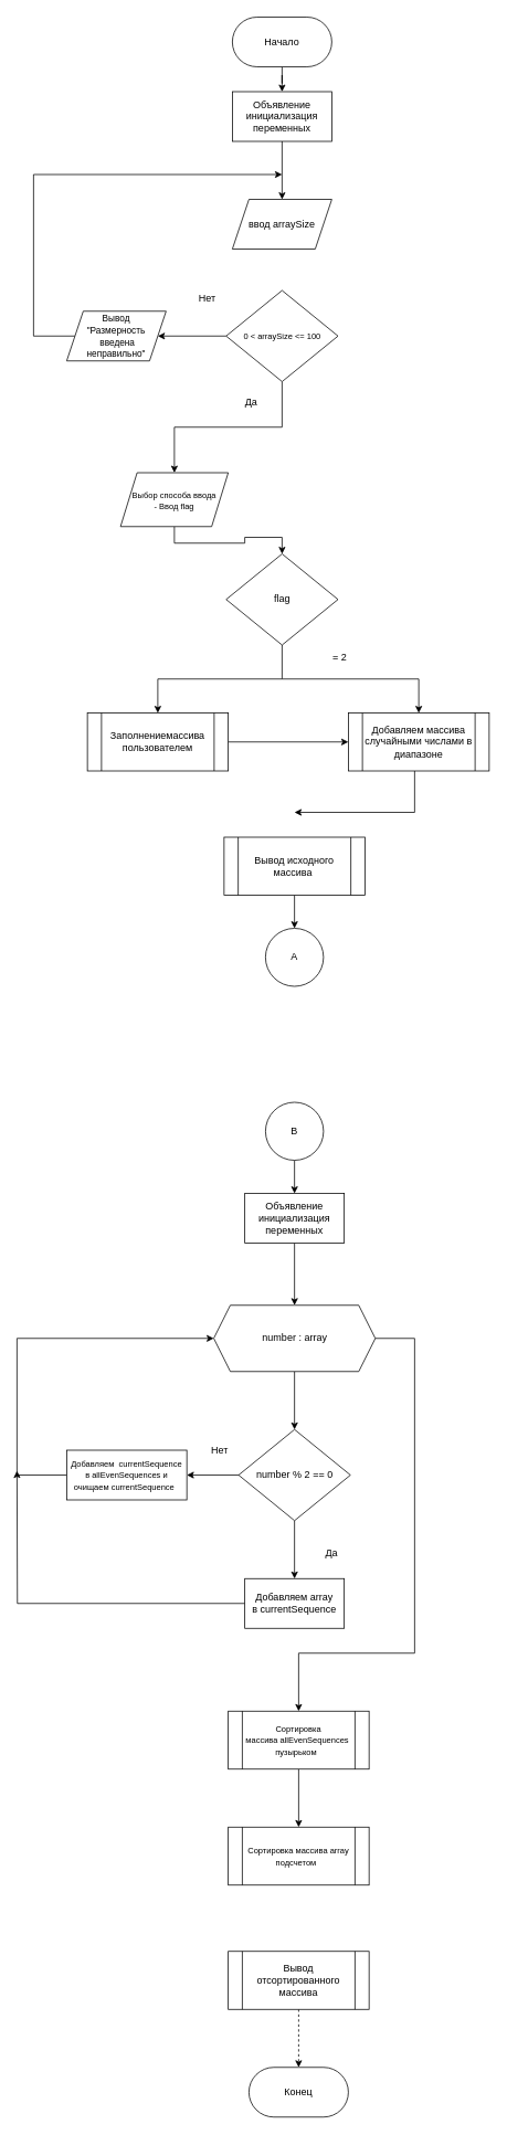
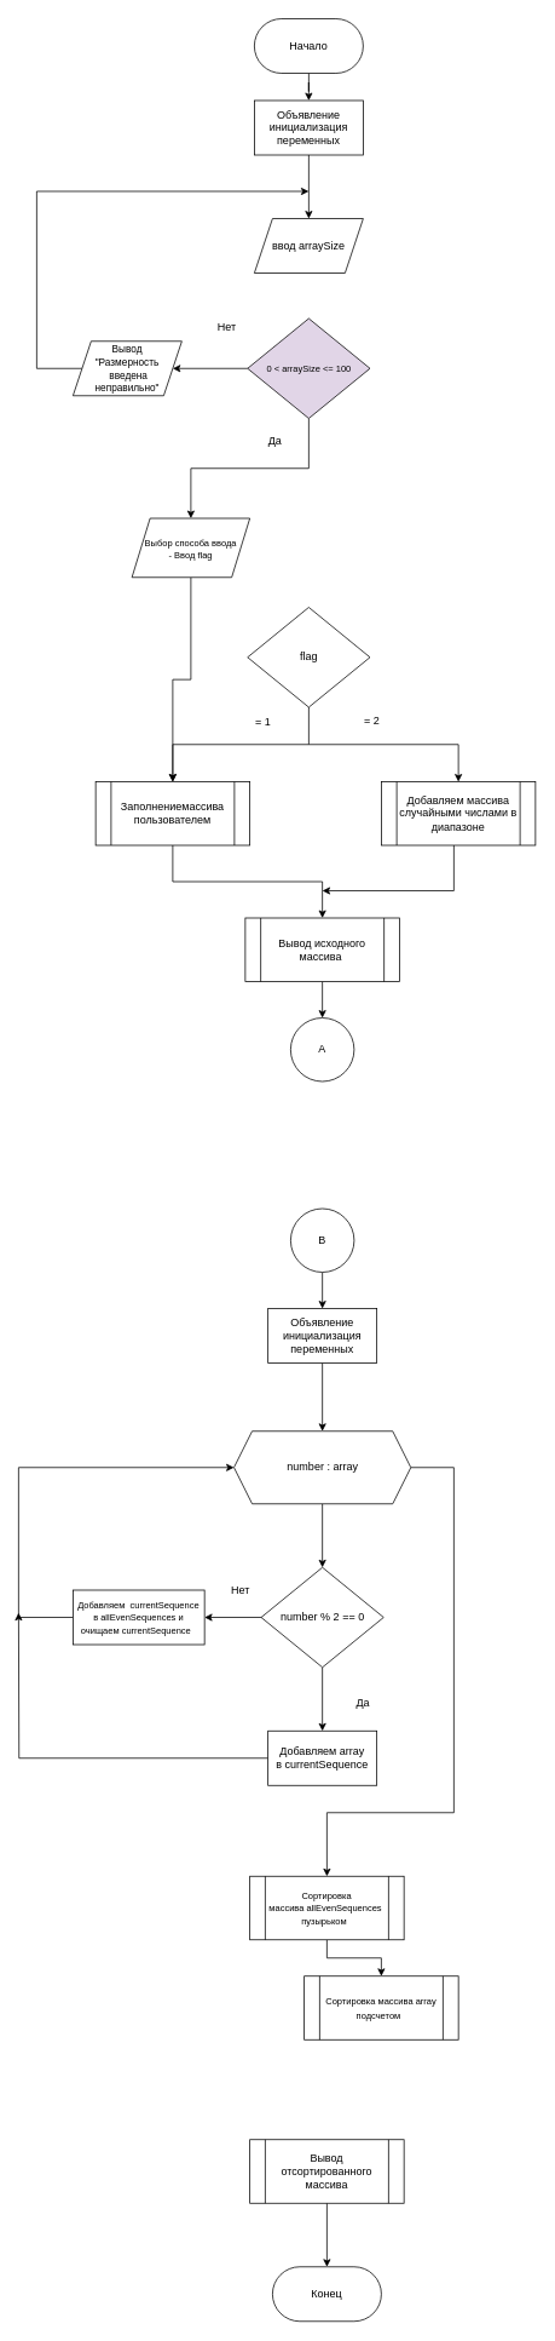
- <mxCell id="7" value="&lt;font style=&quot;font-size: 10px;&quot;&gt;0 &amp;lt; arraySize &amp;lt;= 100&lt;/font&gt;" style="rhombus;whiteSpace=wrap;html=1;" vertex="1" parent="1"><mxGeometry x="272.5" y="350" width="135" height="110" as="geometry" /></mxCell>
+ <mxCell id="7" value="&lt;font style=&quot;font-size: 10px;&quot;&gt;0 &amp;lt; arraySize &amp;lt;= 100&lt;/font&gt;" style="rhombus;whiteSpace=wrap;html=1;fillColor=#e1d5e7;" vertex="1" parent="1"><mxGeometry x="272.5" y="350" width="135" height="110" as="geometry" /></mxCell>
- <mxCell id="10" style="edgeStyle=orthogonalEdgeStyle;rounded=0;orthogonalLoop=1;jettySize=auto;html=1;entryX=0.5;entryY=0;entryDx=0;entryDy=0;" edge="1" parent="1" source="11" target="18"><mxGeometry relative="1" as="geometry" /></mxCell>
+ <mxCell id="10" style="edgeStyle=orthogonalEdgeStyle;rounded=0;orthogonalLoop=1;jettySize=auto;html=1;" edge="1" parent="1" source="11" target="20"><mxGeometry relative="1" as="geometry" /></mxCell>
+ <mxCell id="23" value="= 1" style="text;html=1;align=center;verticalAlign=middle;whiteSpace=wrap;rounded=0;" vertex="1" parent="1"><mxGeometry x="260" y="780" width="60" height="30" as="geometry" /></mxCell>
- <mxCell id="19" style="edgeStyle=orthogonalEdgeStyle;rounded=0;orthogonalLoop=1;jettySize=auto;html=1;" edge="1" parent="1" source="20" target="22"><mxGeometry relative="1" as="geometry" /></mxCell>
+ <mxCell id="19" style="edgeStyle=orthogonalEdgeStyle;rounded=0;orthogonalLoop=1;jettySize=auto;html=1;entryX=0.5;entryY=0;entryDx=0;entryDy=0;" edge="1" parent="1" source="20" target="26"><mxGeometry relative="1" as="geometry" /></mxCell>
- <mxCell id="44" value="&lt;font style=&quot;font-size: 10px;&quot;&gt;Сортировка массива array подсчетом&amp;nbsp;&amp;nbsp;&lt;/font&gt;" style="shape=process;whiteSpace=wrap;html=1;backgroundOutline=1;" vertex="1" parent="1"><mxGeometry x="275.03" y="2205" width="170" height="70" as="geometry" /></mxCell>
+ <mxCell id="44" value="&lt;font style=&quot;font-size: 10px;&quot;&gt;Сортировка массива array подсчетом&amp;nbsp;&amp;nbsp;&lt;/font&gt;" style="shape=process;whiteSpace=wrap;html=1;backgroundOutline=1;" vertex="1" parent="1"><mxGeometry x="335.03" y="2175" width="170" height="70" as="geometry" /></mxCell>
- <mxCell id="45" style="edgeStyle=orthogonalEdgeStyle;rounded=0;orthogonalLoop=1;jettySize=auto;html=1;entryX=0.5;entryY=0;entryDx=0;entryDy=0;dashed=1;" edge="1" parent="1" source="46" target="43"><mxGeometry relative="1" as="geometry" /></mxCell>
+ <mxCell id="45" style="edgeStyle=orthogonalEdgeStyle;rounded=0;orthogonalLoop=1;jettySize=auto;html=1;entryX=0.5;entryY=0;entryDx=0;entryDy=0;" edge="1" parent="1" source="46" target="43"><mxGeometry relative="1" as="geometry" /></mxCell>
